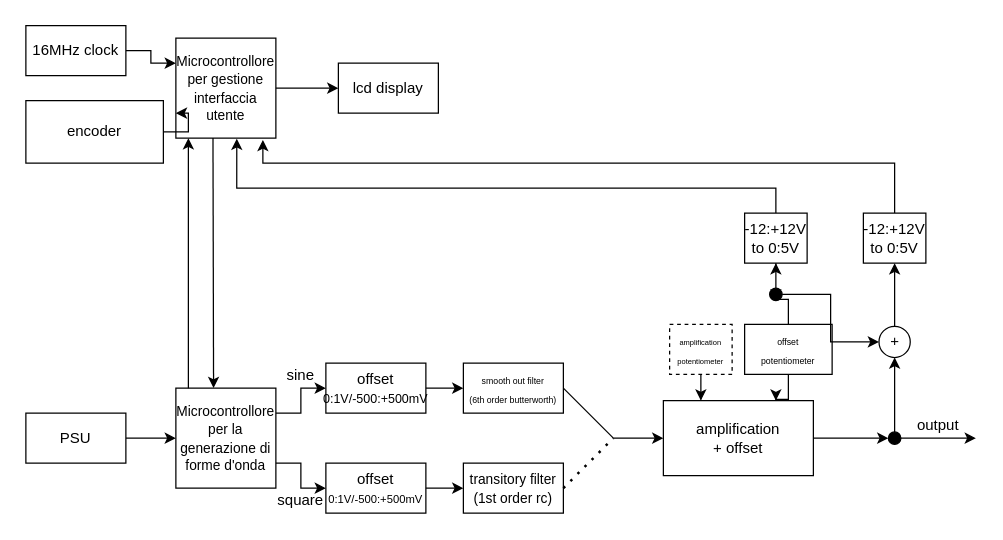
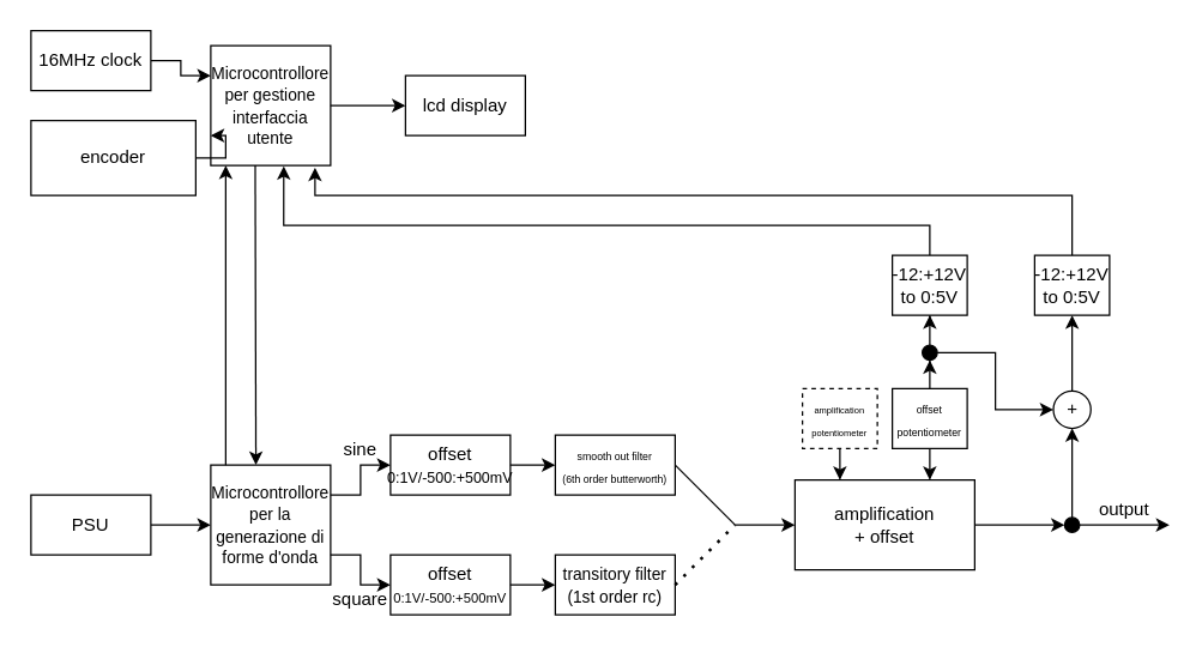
- <mxCell id="35" value="&lt;font style=&quot;font-size: 7px&quot;&gt;offset&lt;br&gt;potentiometer&lt;/font&gt;" style="rounded=0;whiteSpace=wrap;html=1;" parent="1" vertex="1"><mxGeometry x="595" y="259" width="70" height="40" as="geometry" /></mxCell>
+ <mxCell id="35" value="&lt;font style=&quot;font-size: 7px&quot;&gt;offset&lt;br&gt;potentiometer&lt;/font&gt;" style="rounded=0;whiteSpace=wrap;html=1;" parent="1" vertex="1"><mxGeometry x="595" y="259" width="50" height="40" as="geometry" /></mxCell>
